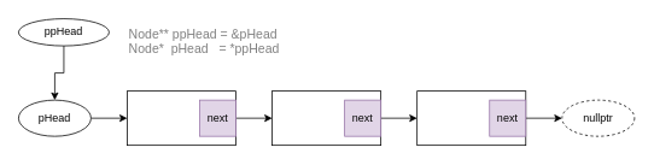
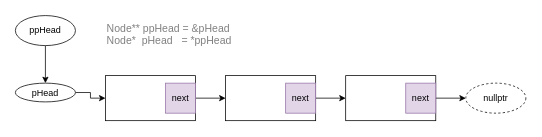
- <mxCell id="15" value="ppHead" style="ellipse;whiteSpace=wrap;html=1;" vertex="1" parent="1"><mxGeometry x="20" y="20" width="100" height="30" as="geometry" /></mxCell>
+ <mxCell id="15" value="ppHead" style="ellipse;whiteSpace=wrap;html=1;" vertex="1" parent="1"><mxGeometry x="20" y="20" width="80" height="40" as="geometry" /></mxCell>
- <mxCell id="13" value="pHead" style="ellipse;whiteSpace=wrap;html=1;" vertex="1" parent="1"><mxGeometry x="20" y="110" width="80" height="40" as="geometry" /></mxCell>
+ <mxCell id="13" value="pHead" style="ellipse;whiteSpace=wrap;html=1;" vertex="1" parent="1"><mxGeometry x="20" y="110" width="80" height="25" as="geometry" /></mxCell>
